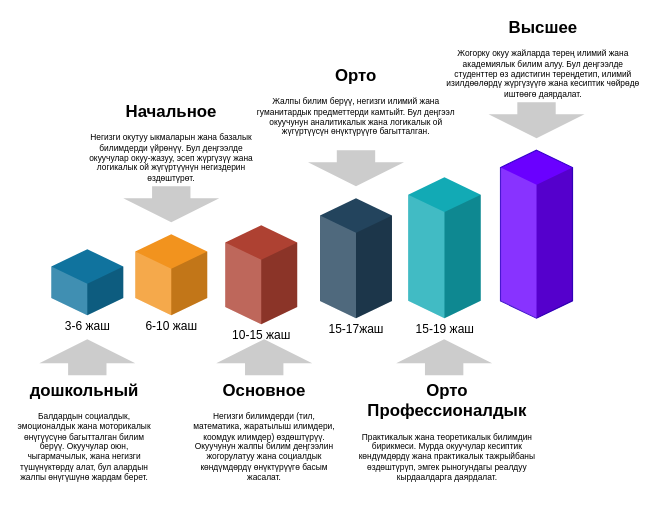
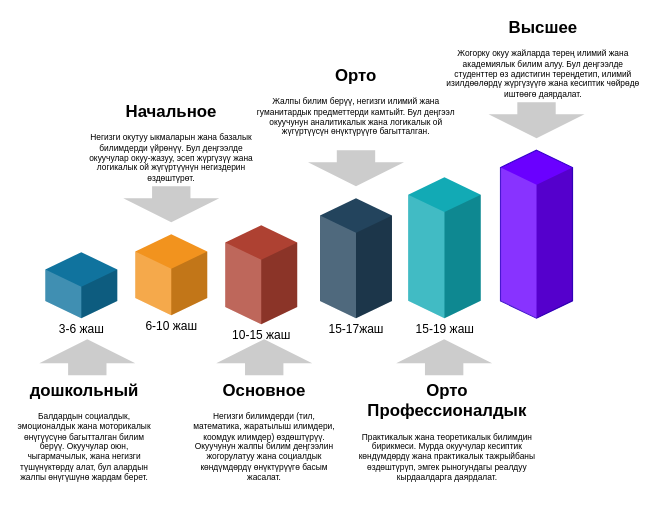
- <mxCell id="3" value="3-6 жаш" style="verticalLabelPosition=bottom;verticalAlign=top;html=1;shape=mxgraph.infographic.shadedCube;isoAngle=15;fillColor=#10739E;strokeColor=none;fontFamily=Helvetica;fontSize=20;align=center;strokeWidth=2;" parent="1" vertex="1"><mxGeometry x="85" y="415" width="120" height="110" as="geometry" /></mxCell>
+ <mxCell id="3" value="3-6 жаш" style="verticalLabelPosition=bottom;verticalAlign=top;html=1;shape=mxgraph.infographic.shadedCube;isoAngle=15;fillColor=#10739E;strokeColor=none;fontFamily=Helvetica;fontSize=20;align=center;strokeWidth=2;" parent="1" vertex="1"><mxGeometry x="75" y="420" width="120" height="110" as="geometry" /></mxCell>
